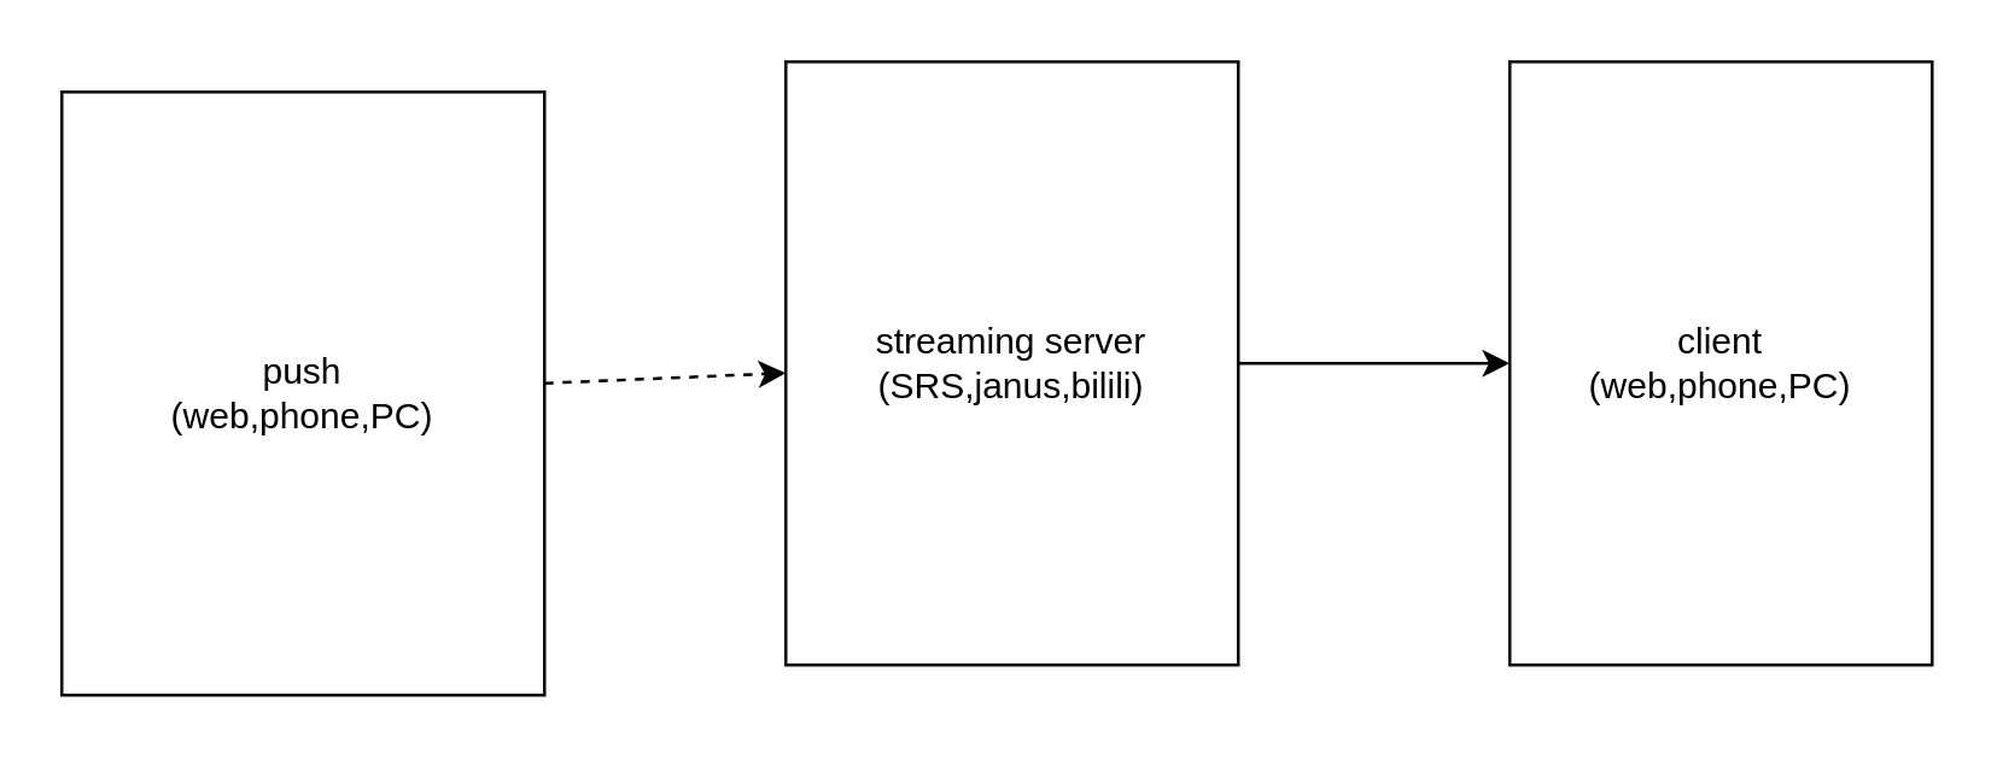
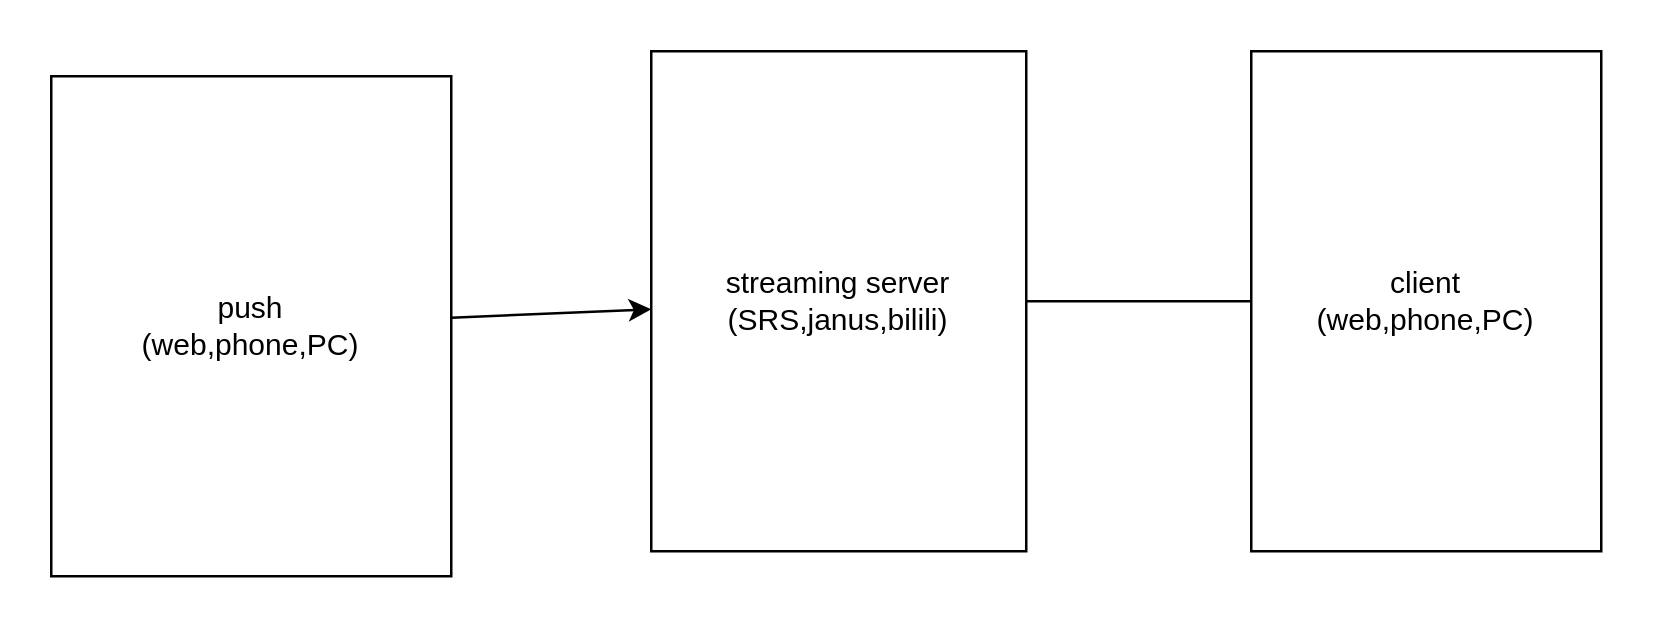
- <mxCell id="2" value="" style="edgeStyle=none;html=1;entryX=0;entryY=0.5;entryDx=0;entryDy=0;" edge="1" parent="1" source="3" target="4"><mxGeometry relative="1" as="geometry"><mxPoint x="515" y="120" as="targetPoint" /></mxGeometry></mxCell>
+ <mxCell id="2" value="" style="edgeStyle=none;html=1;entryX=0;entryY=0.5;entryDx=0;entryDy=0;endArrow=none;" edge="1" parent="1" source="3" target="4"><mxGeometry relative="1" as="geometry"><mxPoint x="515" y="120" as="targetPoint" /></mxGeometry></mxCell>
- <mxCell id="5" value="" style="edgeStyle=none;html=1;dashed=1;" edge="1" parent="1" source="6" target="3"><mxGeometry relative="1" as="geometry" /></mxCell>
+ <mxCell id="5" value="" style="edgeStyle=none;html=1;" edge="1" parent="1" source="6" target="3"><mxGeometry relative="1" as="geometry" /></mxCell>
